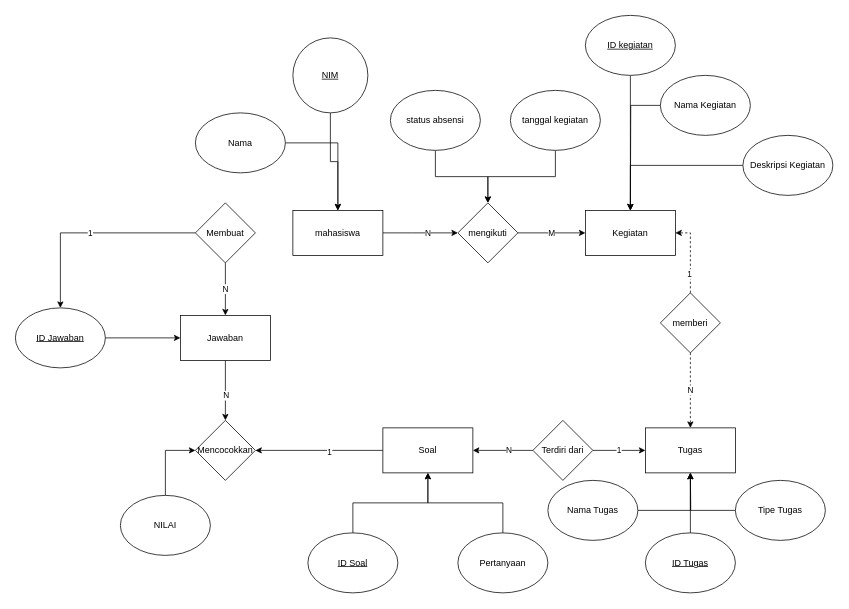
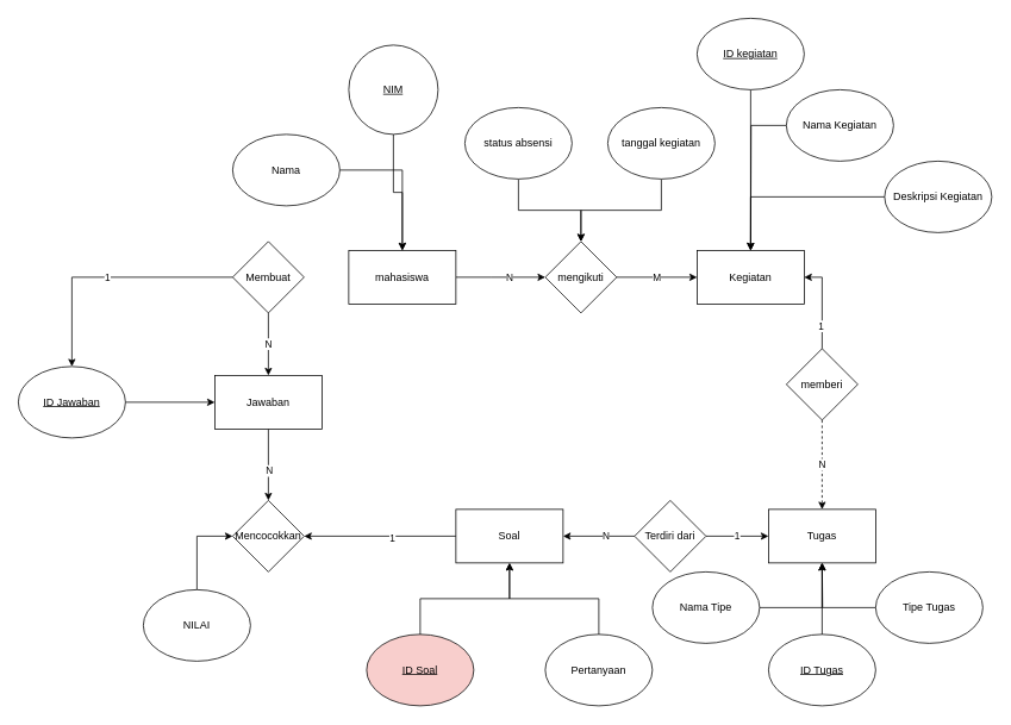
- <mxCell id="8" style="edgeStyle=orthogonalEdgeStyle;rounded=0;orthogonalLoop=1;jettySize=auto;html=1;entryX=1;entryY=0.5;entryDx=0;entryDy=0;dashed=1;" parent="1" source="11" target="15" edge="1"><mxGeometry relative="1" as="geometry" /></mxCell>
+ <mxCell id="8" style="edgeStyle=orthogonalEdgeStyle;rounded=0;orthogonalLoop=1;jettySize=auto;html=1;entryX=1;entryY=0.5;entryDx=0;entryDy=0;" parent="1" source="11" target="15" edge="1"><mxGeometry relative="1" as="geometry" /></mxCell>
- <mxCell id="42" value="Nama Tugas" style="ellipse;whiteSpace=wrap;html=1;" parent="1" vertex="1"><mxGeometry x="730" y="640" width="120" height="80" as="geometry" /></mxCell>
+ <mxCell id="42" value="Nama Tipe" style="ellipse;whiteSpace=wrap;html=1;" parent="1" vertex="1"><mxGeometry x="730" y="640" width="120" height="80" as="geometry" /></mxCell>
- <mxCell id="48" value="&lt;u&gt;ID Soal&lt;/u&gt;" style="ellipse;whiteSpace=wrap;html=1;" parent="1" vertex="1"><mxGeometry x="410" y="710" width="120" height="80" as="geometry" /></mxCell>
+ <mxCell id="48" value="&lt;u&gt;ID Soal&lt;/u&gt;" style="ellipse;whiteSpace=wrap;html=1;fillColor=#f8cecc;" parent="1" vertex="1"><mxGeometry x="410" y="710" width="120" height="80" as="geometry" /></mxCell>
